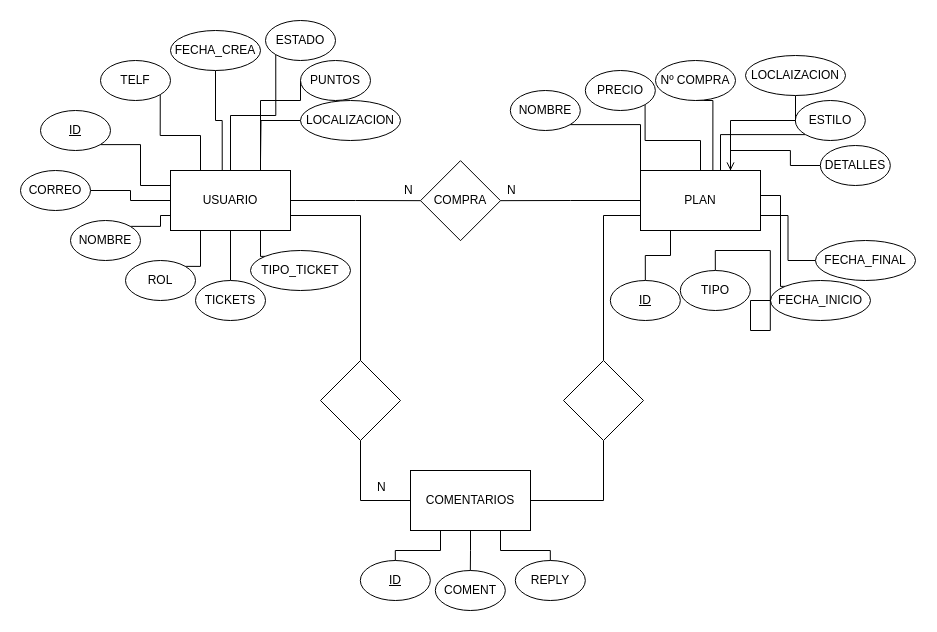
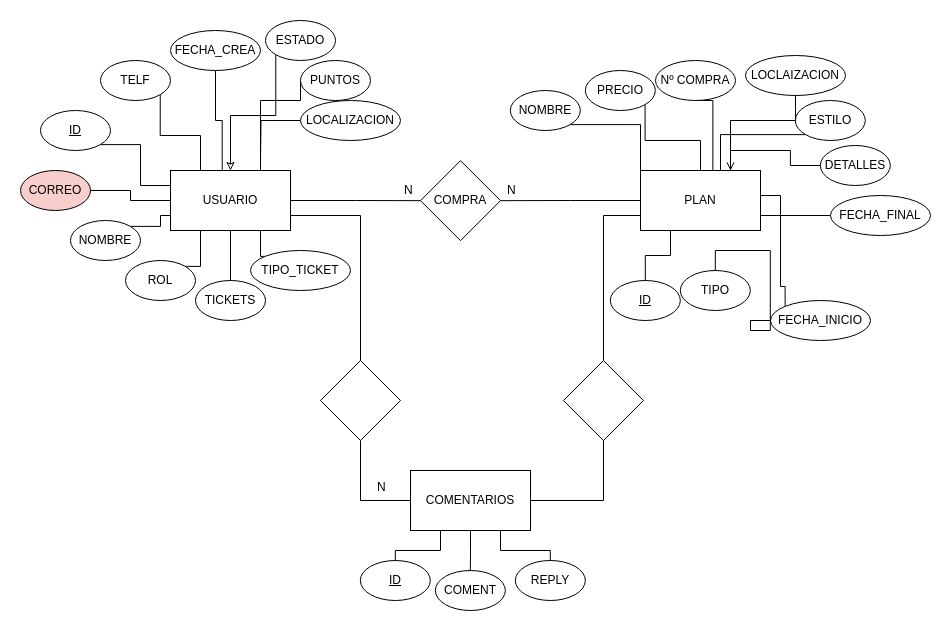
- <mxCell id="40" style="edgeStyle=orthogonalEdgeStyle;rounded=0;orthogonalLoop=1;jettySize=auto;html=1;exitX=0;exitY=1;exitDx=0;exitDy=0;endArrow=none;endFill=0;" edge="1" parent="1" source="41" target="4"><mxGeometry relative="1" as="geometry" /></mxCell>
+ <mxCell id="40" style="edgeStyle=orthogonalEdgeStyle;rounded=0;orthogonalLoop=1;jettySize=auto;html=1;exitX=0;exitY=1;exitDx=0;exitDy=0;endArrow=classic;endFill=0;" edge="1" parent="1" source="41" target="4"><mxGeometry relative="1" as="geometry" /></mxCell>
- <mxCell id="49" value="CORREO" style="ellipse;whiteSpace=wrap;html=1;" vertex="1" parent="1"><mxGeometry x="20" y="170" width="70" height="40" as="geometry" /></mxCell>
+ <mxCell id="49" value="CORREO" style="ellipse;whiteSpace=wrap;html=1;fillColor=#f8cecc;" vertex="1" parent="1"><mxGeometry x="20" y="170" width="70" height="40" as="geometry" /></mxCell>
- <mxCell id="12" value="&lt;span&gt;FECHA_FINAL&lt;/span&gt;" style="ellipse;whiteSpace=wrap;html=1;fontStyle=0" vertex="1" parent="1"><mxGeometry x="815" y="240" width="100" height="40" as="geometry" /></mxCell>
+ <mxCell id="12" value="&lt;span&gt;FECHA_FINAL&lt;/span&gt;" style="ellipse;whiteSpace=wrap;html=1;fontStyle=0" vertex="1" parent="1"><mxGeometry x="830" y="195" width="100" height="40" as="geometry" /></mxCell>
- <mxCell id="14" value="&lt;span&gt;FECHA_INICIO&lt;/span&gt;" style="ellipse;whiteSpace=wrap;html=1;fontStyle=0" vertex="1" parent="1"><mxGeometry x="770" y="280" width="100" height="40" as="geometry" /></mxCell>
+ <mxCell id="14" value="&lt;span&gt;FECHA_INICIO&lt;/span&gt;" style="ellipse;whiteSpace=wrap;html=1;fontStyle=0" vertex="1" parent="1"><mxGeometry x="770" y="300" width="100" height="40" as="geometry" /></mxCell>
